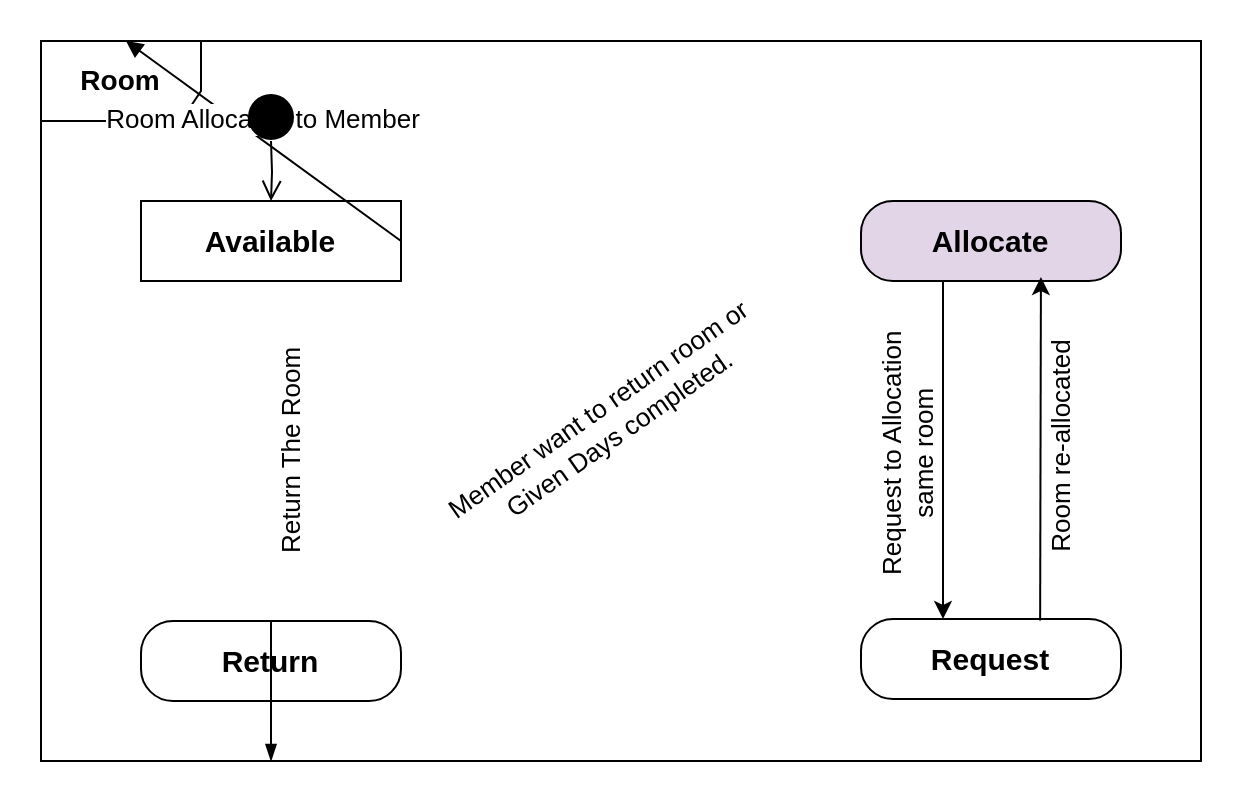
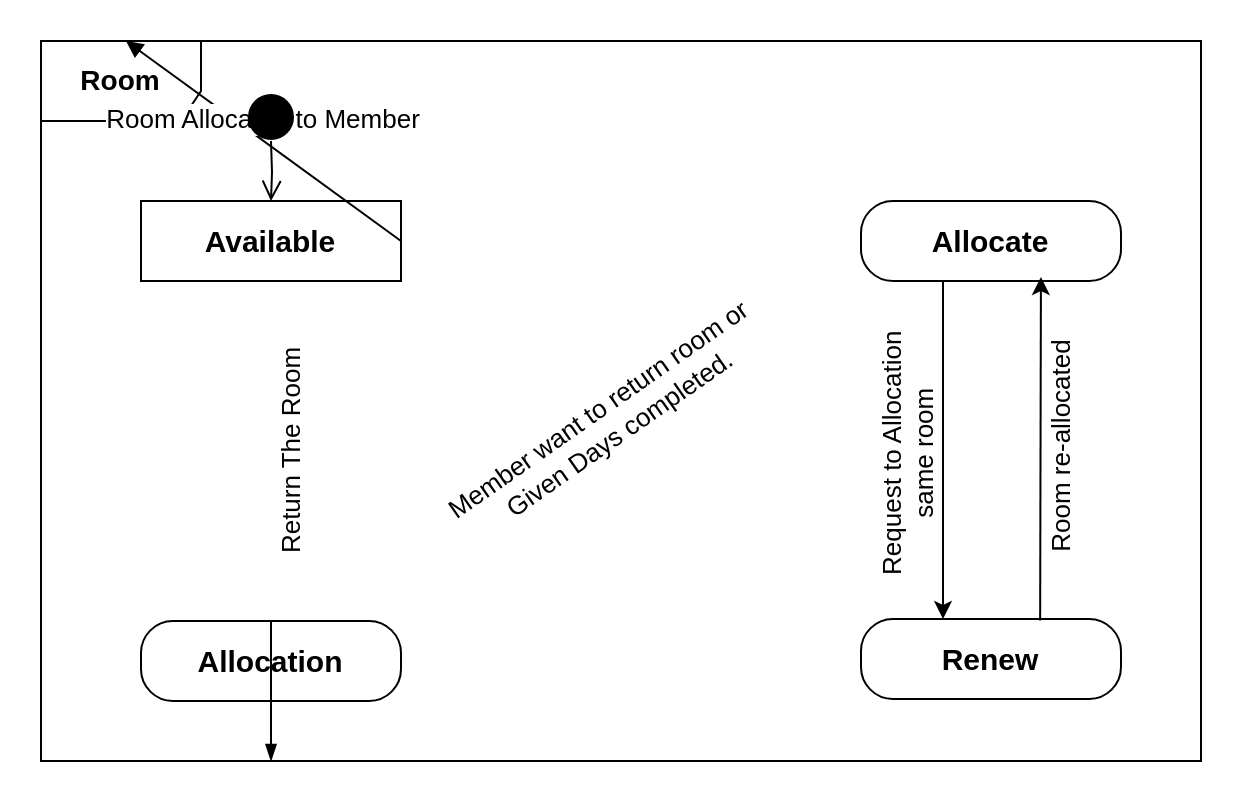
- <mxCell id="4" value="&lt;span style=&quot;font-size: 15px;&quot;&gt;&lt;b&gt;Allocate&lt;/b&gt;&lt;/span&gt;" style="rounded=1;whiteSpace=wrap;html=1;arcSize=40;fillColor=#e1d5e7;" parent="1" vertex="1"><mxGeometry x="430" y="100" width="130" height="40" as="geometry" /></mxCell>
+ <mxCell id="4" value="&lt;span style=&quot;font-size: 15px;&quot;&gt;&lt;b&gt;Allocate&lt;/b&gt;&lt;/span&gt;" style="rounded=1;whiteSpace=wrap;html=1;arcSize=40;" parent="1" vertex="1"><mxGeometry x="430" y="100" width="130" height="40" as="geometry" /></mxCell>
- <mxCell id="6" value="&lt;span style=&quot;font-size: 15px;&quot;&gt;&lt;b&gt;Request&lt;/b&gt;&lt;/span&gt;" style="rounded=1;whiteSpace=wrap;html=1;arcSize=40;" parent="1" vertex="1"><mxGeometry x="430" y="309" width="130" height="40" as="geometry" /></mxCell>
+ <mxCell id="6" value="&lt;span style=&quot;font-size: 15px;&quot;&gt;&lt;b&gt;Renew&lt;/b&gt;&lt;/span&gt;" style="rounded=1;whiteSpace=wrap;html=1;arcSize=40;" parent="1" vertex="1"><mxGeometry x="430" y="309" width="130" height="40" as="geometry" /></mxCell>
- <mxCell id="5" value="&lt;span style=&quot;font-size: 15px;&quot;&gt;&lt;b&gt;Return&lt;/b&gt;&lt;/span&gt;" style="rounded=1;whiteSpace=wrap;html=1;arcSize=40;" parent="1" vertex="1"><mxGeometry x="70" y="310" width="130" height="40" as="geometry" /></mxCell>
+ <mxCell id="5" value="&lt;span style=&quot;font-size: 15px;&quot;&gt;&lt;b&gt;Allocation&lt;/b&gt;&lt;/span&gt;" style="rounded=1;whiteSpace=wrap;html=1;arcSize=40;" parent="1" vertex="1"><mxGeometry x="70" y="310" width="130" height="40" as="geometry" /></mxCell>
